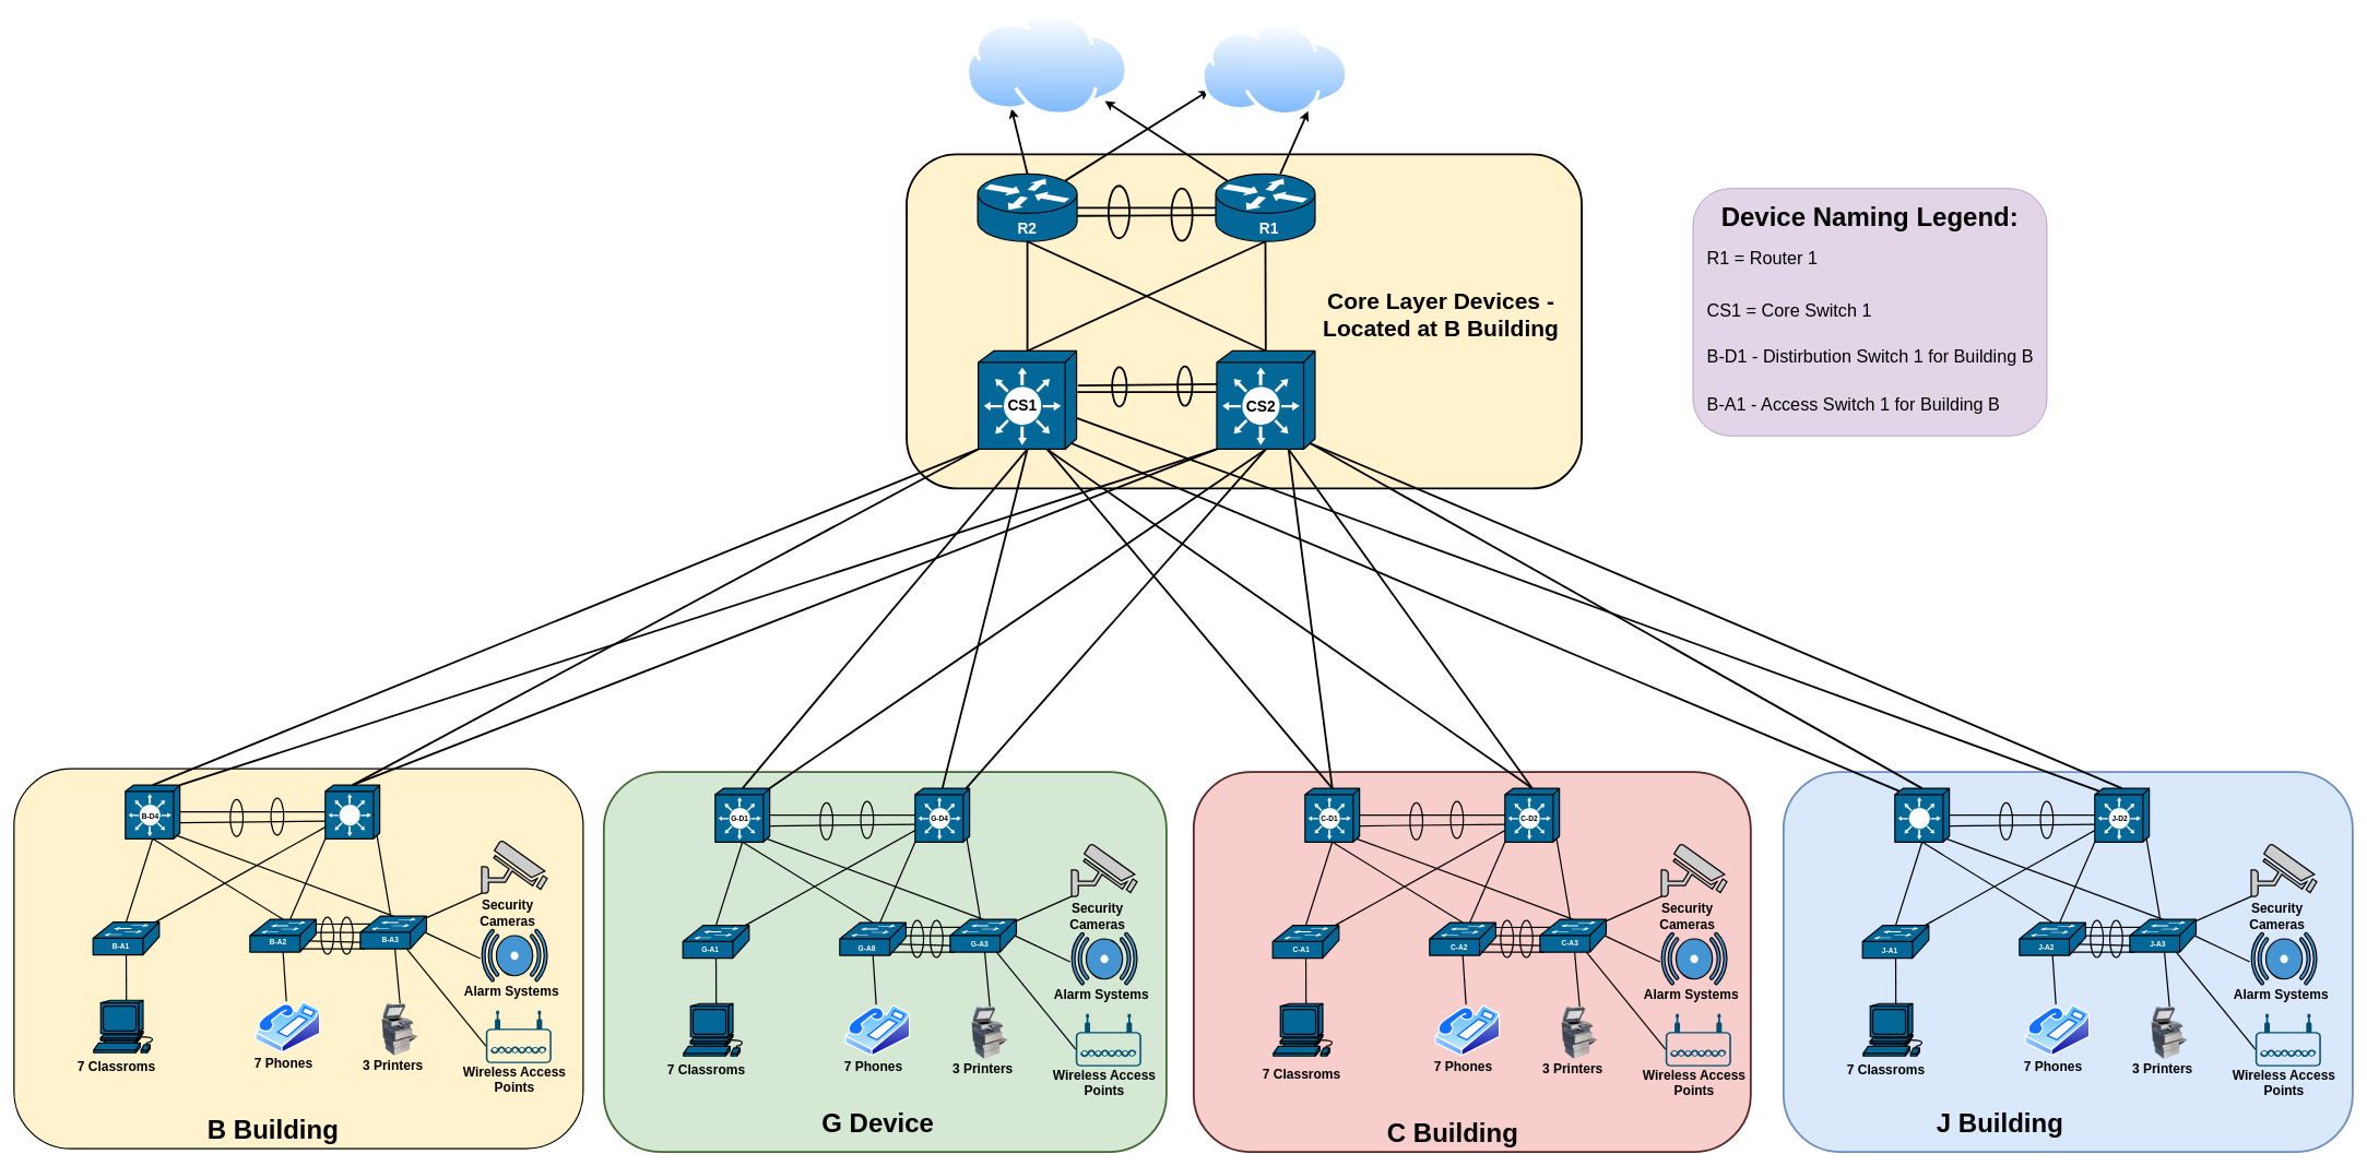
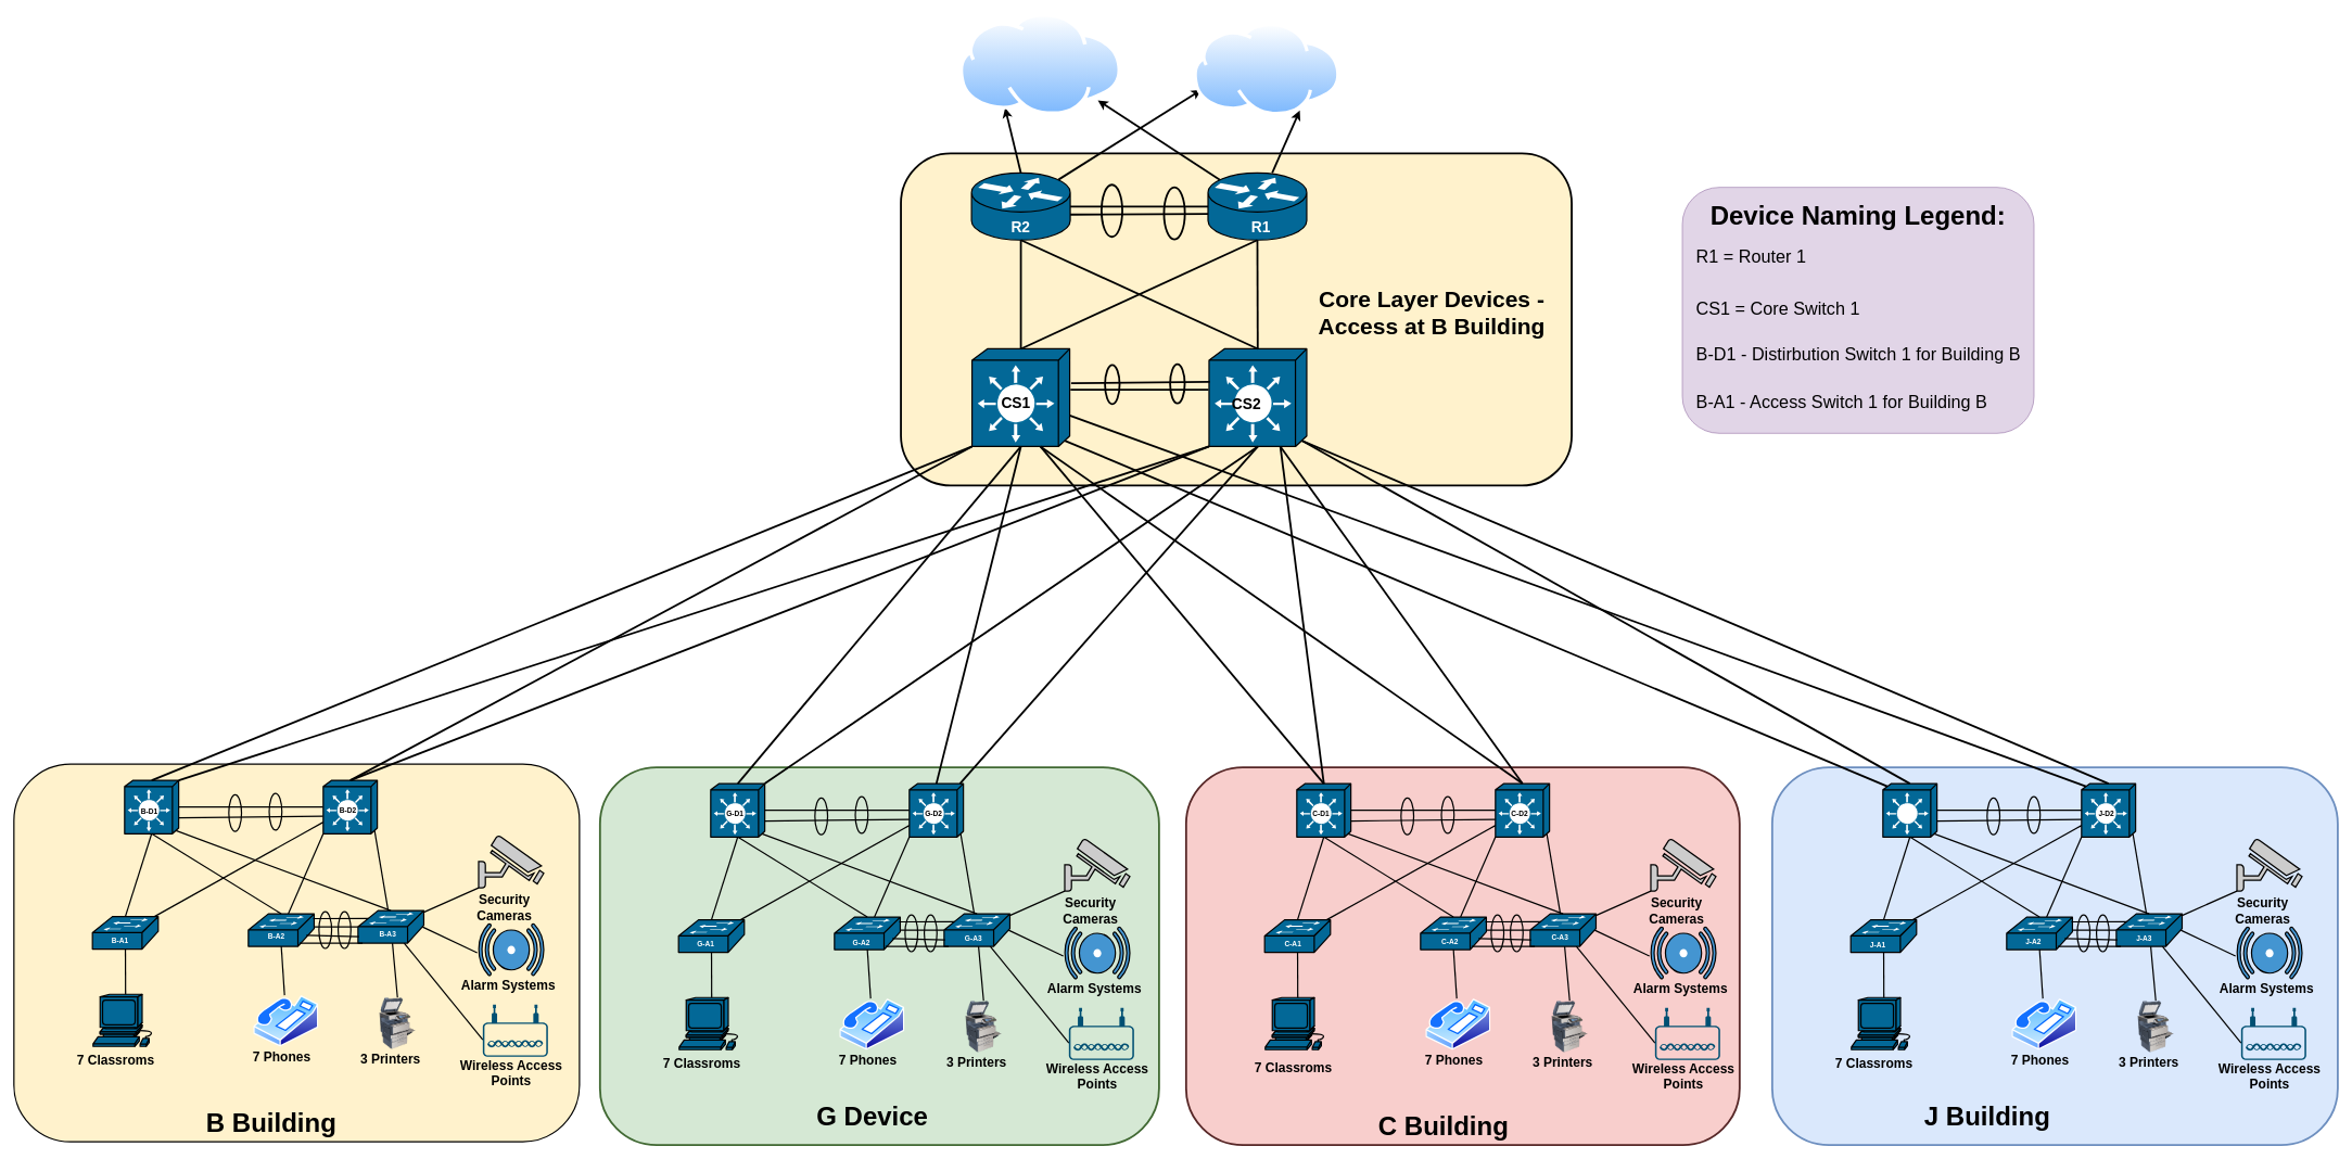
- <mxCell id="68" value="&lt;font size=&quot;1&quot; style=&quot;&quot;&gt;&lt;b style=&quot;font-size: 35px;&quot;&gt;Core Layer Devices -&lt;br&gt;Located at B Building&lt;br&gt;&lt;/b&gt;&lt;/font&gt;" style="text;html=1;strokeColor=none;fillColor=none;align=center;verticalAlign=middle;whiteSpace=wrap;rounded=0;fontColor=#000000;" parent="1" vertex="1"><mxGeometry x="2012.6" y="435.25" width="370" height="90" as="geometry" /></mxCell>
+ <mxCell id="68" value="&lt;font size=&quot;1&quot; style=&quot;&quot;&gt;&lt;b style=&quot;font-size: 35px;&quot;&gt;Core Layer Devices -&lt;br&gt;Access at B Building&lt;br&gt;&lt;/b&gt;&lt;/font&gt;" style="text;html=1;strokeColor=none;fillColor=none;align=center;verticalAlign=middle;whiteSpace=wrap;rounded=0;fontColor=#000000;" parent="1" vertex="1"><mxGeometry x="2012.6" y="435.25" width="370" height="90" as="geometry" /></mxCell>
- <mxCell id="215" value="&lt;div style=&quot;&quot;&gt;&lt;span style=&quot;font-size: 23px;&quot;&gt;&lt;b&gt;CS2&lt;/b&gt;&lt;/span&gt;&lt;/div&gt;" style="text;html=1;strokeColor=none;fillColor=none;align=left;verticalAlign=middle;whiteSpace=wrap;rounded=0;fontColor=#000000;" parent="1" vertex="1"><mxGeometry x="1899" y="595" width="49.05" height="50" as="geometry" /></mxCell>
+ <mxCell id="215" value="&lt;div style=&quot;&quot;&gt;&lt;span style=&quot;font-size: 23px;&quot;&gt;&lt;b&gt;CS2&lt;/b&gt;&lt;/span&gt;&lt;/div&gt;" style="text;html=1;strokeColor=none;fillColor=none;align=left;verticalAlign=middle;whiteSpace=wrap;rounded=0;fontColor=#000000;" parent="1" vertex="1"><mxGeometry x="1889" y="595" width="49.05" height="50" as="geometry" /></mxCell>
+ <mxCell id="217" value="&lt;div style=&quot;font-size: 11px;&quot;&gt;&lt;span style=&quot;font-size: 11px;&quot;&gt;&lt;b style=&quot;font-size: 11px;&quot;&gt;B-D2&lt;/b&gt;&lt;/span&gt;&lt;/div&gt;" style="text;html=1;strokeColor=none;fillColor=none;align=left;verticalAlign=middle;whiteSpace=wrap;rounded=0;fontColor=#000000;fontSize=11;" parent="1" vertex="1"><mxGeometry x="519" y="1220" width="49.05" height="50" as="geometry" /></mxCell>
- <mxCell id="216" value="&lt;div style=&quot;font-size: 11px;&quot;&gt;&lt;span style=&quot;font-size: 11px;&quot;&gt;&lt;b style=&quot;font-size: 11px;&quot;&gt;B-D4&lt;/b&gt;&lt;/span&gt;&lt;/div&gt;" style="text;html=1;strokeColor=none;fillColor=none;align=left;verticalAlign=middle;whiteSpace=wrap;rounded=0;fontColor=#000000;fontSize=11;" parent="1" vertex="1"><mxGeometry x="214" y="1221" width="49.05" height="50" as="geometry" /></mxCell>
+ <mxCell id="216" value="&lt;div style=&quot;font-size: 11px;&quot;&gt;&lt;span style=&quot;font-size: 11px;&quot;&gt;&lt;b style=&quot;font-size: 11px;&quot;&gt;B-D1&lt;/b&gt;&lt;/span&gt;&lt;/div&gt;" style="text;html=1;strokeColor=none;fillColor=none;align=left;verticalAlign=middle;whiteSpace=wrap;rounded=0;fontColor=#000000;fontSize=11;" parent="1" vertex="1"><mxGeometry x="214" y="1221" width="49.05" height="50" as="geometry" /></mxCell>
- <mxCell id="221" value="&lt;div style=&quot;font-size: 11px;&quot;&gt;&lt;span style=&quot;font-size: 11px;&quot;&gt;&lt;b style=&quot;font-size: 11px;&quot;&gt;G-D4&lt;/b&gt;&lt;/span&gt;&lt;/div&gt;" style="text;html=1;strokeColor=none;fillColor=none;align=left;verticalAlign=middle;whiteSpace=wrap;rounded=0;fontColor=#000000;fontSize=11;" parent="1" vertex="1"><mxGeometry x="1418" y="1224" width="49.05" height="50" as="geometry" /></mxCell>
+ <mxCell id="221" value="&lt;div style=&quot;font-size: 11px;&quot;&gt;&lt;span style=&quot;font-size: 11px;&quot;&gt;&lt;b style=&quot;font-size: 11px;&quot;&gt;G-D2&lt;/b&gt;&lt;/span&gt;&lt;/div&gt;" style="text;html=1;strokeColor=none;fillColor=none;align=left;verticalAlign=middle;whiteSpace=wrap;rounded=0;fontColor=#000000;fontSize=11;" parent="1" vertex="1"><mxGeometry x="1418" y="1224" width="49.05" height="50" as="geometry" /></mxCell>
- <mxCell id="223" value="&lt;div style=&quot;font-size: 11px;&quot;&gt;&lt;span style=&quot;font-size: 11px;&quot;&gt;&lt;b style=&quot;font-size: 11px;&quot;&gt;G-A8&lt;/b&gt;&lt;/span&gt;&lt;/div&gt;" style="text;html=1;strokeColor=none;fillColor=none;align=left;verticalAlign=middle;whiteSpace=wrap;rounded=0;fontColor=#FFFFFF;fontSize=11;" parent="1" vertex="1"><mxGeometry x="1307" y="1422" width="30" height="50" as="geometry" /></mxCell>
+ <mxCell id="223" value="&lt;div style=&quot;font-size: 11px;&quot;&gt;&lt;span style=&quot;font-size: 11px;&quot;&gt;&lt;b style=&quot;font-size: 11px;&quot;&gt;G-A2&lt;/b&gt;&lt;/span&gt;&lt;/div&gt;" style="text;html=1;strokeColor=none;fillColor=none;align=left;verticalAlign=middle;whiteSpace=wrap;rounded=0;fontColor=#FFFFFF;fontSize=11;" parent="1" vertex="1"><mxGeometry x="1307" y="1422" width="30" height="50" as="geometry" /></mxCell>
